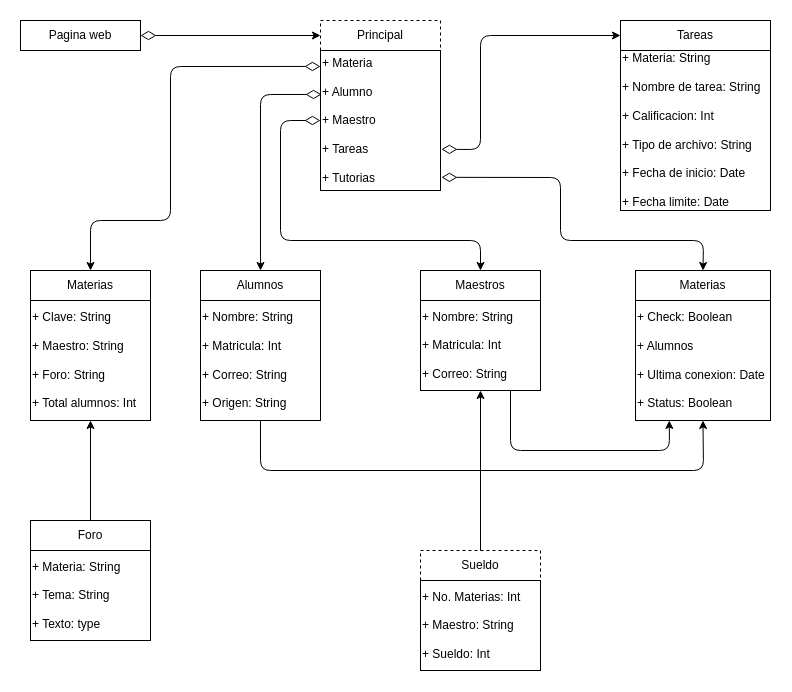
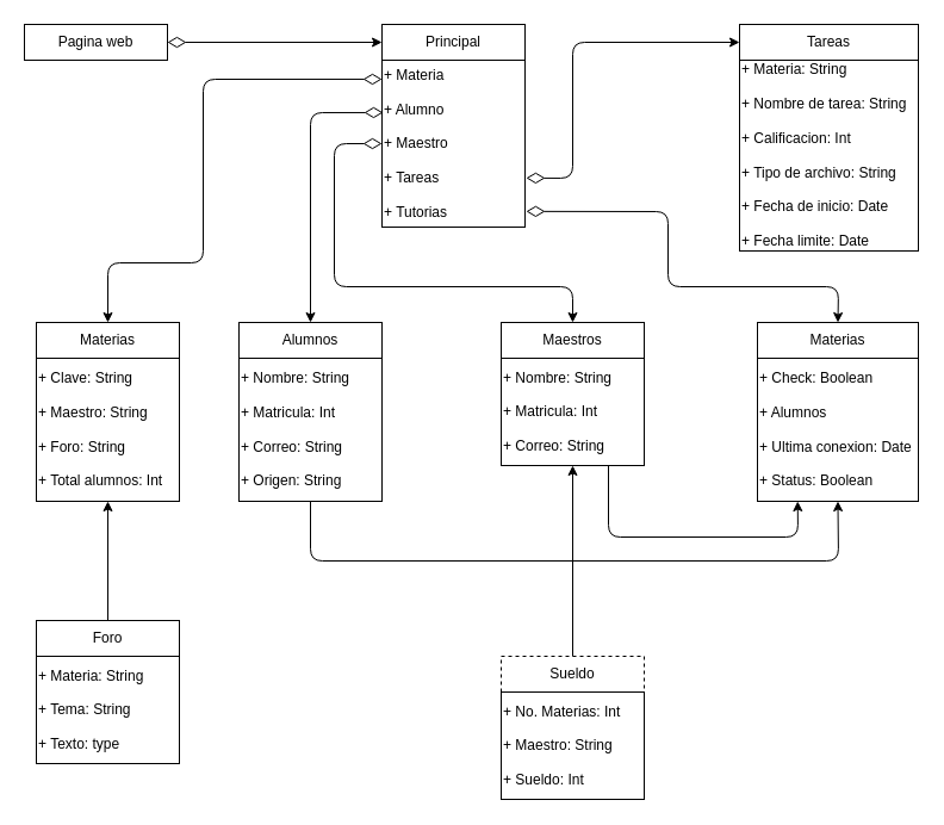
- <mxCell id="2" value="Principal" style="rounded=0;whiteSpace=wrap;html=1;dashed=1;" vertex="1" parent="1"><mxGeometry x="320" y="20" width="120" height="30" as="geometry" /></mxCell>
+ <mxCell id="2" value="Principal" style="rounded=0;whiteSpace=wrap;html=1;" vertex="1" parent="1"><mxGeometry x="320" y="20" width="120" height="30" as="geometry" /></mxCell>
